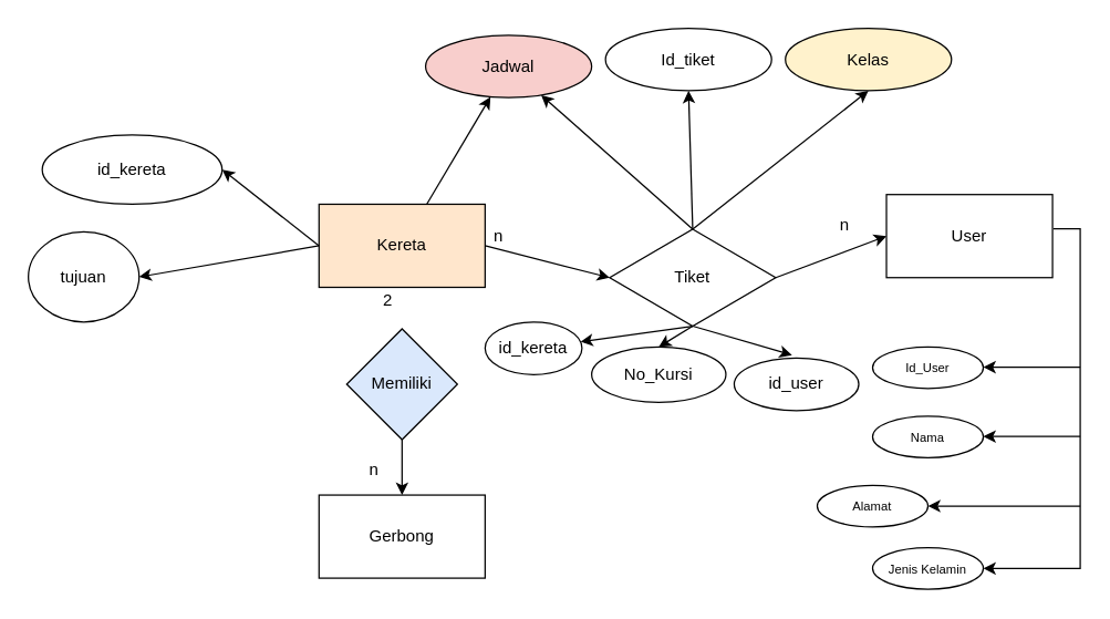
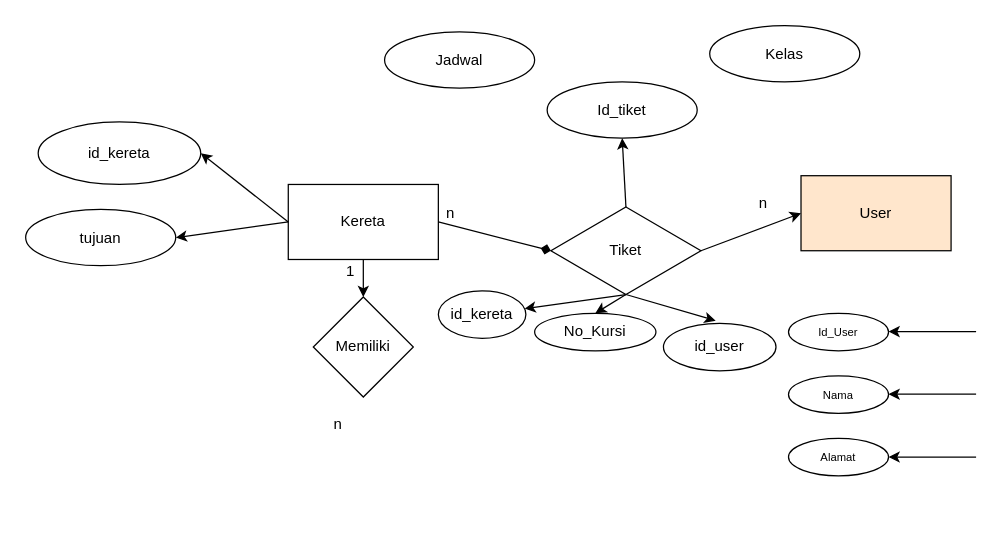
- <mxCell id="12" value="Id_tiket" style="ellipse;whiteSpace=wrap;html=1;" vertex="1" parent="1"><mxGeometry x="437" y="20" width="120" height="45" as="geometry" /></mxCell>
+ <mxCell id="12" value="Id_tiket" style="ellipse;whiteSpace=wrap;html=1;" vertex="1" parent="1"><mxGeometry x="437" y="65" width="120" height="45" as="geometry" /></mxCell>
- <mxCell id="13" value="Kelas" style="ellipse;whiteSpace=wrap;html=1;fillColor=#fff2cc;" vertex="1" parent="1"><mxGeometry x="567" y="20" width="120" height="45" as="geometry" /></mxCell>
+ <mxCell id="13" value="Kelas" style="ellipse;whiteSpace=wrap;html=1;" vertex="1" parent="1"><mxGeometry x="567" y="20" width="120" height="45" as="geometry" /></mxCell>
- <mxCell id="11" value="Jadwal" style="ellipse;whiteSpace=wrap;html=1;fillColor=#f8cecc;" vertex="1" parent="1"><mxGeometry x="307" y="25" width="120" height="45" as="geometry" /></mxCell>
+ <mxCell id="11" value="Jadwal" style="ellipse;whiteSpace=wrap;html=1;" vertex="1" parent="1"><mxGeometry x="307" y="25" width="120" height="45" as="geometry" /></mxCell>
- <mxCell id="10" value="" style="endArrow=classic;html=1;rounded=0;" edge="1" parent="1" source="2" target="11"><mxGeometry width="50" height="50" relative="1" as="geometry"><mxPoint x="180" y="277" as="sourcePoint" /><mxPoint x="230" y="227" as="targetPoint" /></mxGeometry></mxCell>
+ <mxCell id="10" value="" style="endArrow=classic;html=1;rounded=0;entryX=0.5;entryY=0;entryDx=0;entryDy=0;" edge="1" parent="1" source="2" target="7"><mxGeometry width="50" height="50" relative="1" as="geometry"><mxPoint x="180" y="277" as="sourcePoint" /><mxPoint x="230" y="227" as="targetPoint" /></mxGeometry></mxCell>
- <mxCell id="16" value="" style="endArrow=classic;html=1;rounded=0;entryX=0.5;entryY=1;entryDx=0;entryDy=0;exitX=0.5;exitY=0;exitDx=0;exitDy=0;" edge="1" parent="1" source="38" target="13"><mxGeometry width="50" height="50" relative="1" as="geometry"><mxPoint x="497" y="160" as="sourcePoint" /><mxPoint x="407" y="242" as="targetPoint" /></mxGeometry></mxCell>
- <mxCell id="14" value="" style="endArrow=classic;html=1;rounded=0;exitX=0.5;exitY=0;exitDx=0;exitDy=0;" edge="1" parent="1" source="38" target="11"><mxGeometry width="50" height="50" relative="1" as="geometry"><mxPoint x="500" y="157" as="sourcePoint" /><mxPoint x="407" y="210" as="targetPoint" /></mxGeometry></mxCell>
- <mxCell id="20" value="User" style="rounded=0;whiteSpace=wrap;html=1;" vertex="1" parent="1"><mxGeometry x="640" y="140" width="120" height="60" as="geometry" /></mxCell>
+ <mxCell id="20" value="User" style="rounded=0;whiteSpace=wrap;html=1;fillColor=#ffe6cc;" vertex="1" parent="1"><mxGeometry x="640" y="140" width="120" height="60" as="geometry" /></mxCell>
- <mxCell id="2" value="Kereta" style="rounded=0;whiteSpace=wrap;html=1;fillColor=#ffe6cc;" vertex="1" parent="1"><mxGeometry x="230" y="147" width="120" height="60" as="geometry" /></mxCell>
+ <mxCell id="2" value="Kereta" style="rounded=0;whiteSpace=wrap;html=1;" vertex="1" parent="1"><mxGeometry x="230" y="147" width="120" height="60" as="geometry" /></mxCell>
- <mxCell id="17" value="" style="endArrow=classic;html=1;rounded=0;exitX=1;exitY=0.5;exitDx=0;exitDy=0;entryX=0;entryY=0.5;entryDx=0;entryDy=0;" edge="1" parent="1" source="2" target="38"><mxGeometry width="50" height="50" relative="1" as="geometry"><mxPoint x="357" y="180" as="sourcePoint" /><mxPoint x="437" y="177" as="targetPoint" /></mxGeometry></mxCell>
+ <mxCell id="17" value="" style="endArrow=diamond;html=1;rounded=0;exitX=1;exitY=0.5;exitDx=0;exitDy=0;entryX=0;entryY=0.5;entryDx=0;entryDy=0;" edge="1" parent="1" source="2" target="38"><mxGeometry width="50" height="50" relative="1" as="geometry"><mxPoint x="357" y="180" as="sourcePoint" /><mxPoint x="437" y="177" as="targetPoint" /></mxGeometry></mxCell>
- <mxCell id="4" value="tujuan" style="ellipse;whiteSpace=wrap;html=1;" vertex="1" parent="1"><mxGeometry x="20" y="167" width="80" height="65" as="geometry" /></mxCell>
+ <mxCell id="4" value="tujuan" style="ellipse;whiteSpace=wrap;html=1;" vertex="1" parent="1"><mxGeometry x="20" y="167" width="120" height="45" as="geometry" /></mxCell>
- <mxCell id="35" value="2" style="text;html=1;strokeColor=none;fillColor=none;align=center;verticalAlign=middle;whiteSpace=wrap;rounded=0;" vertex="1" parent="1"><mxGeometry x="250" y="202" width="60" height="30" as="geometry" /></mxCell>
+ <mxCell id="35" value="1" style="text;html=1;strokeColor=none;fillColor=none;align=center;verticalAlign=middle;whiteSpace=wrap;rounded=0;" vertex="1" parent="1"><mxGeometry x="250" y="202" width="60" height="30" as="geometry" /></mxCell>
- <mxCell id="29" value="No_Kursi" style="ellipse;whiteSpace=wrap;html=1;" vertex="1" parent="1"><mxGeometry x="427" y="250" width="97" height="40" as="geometry" /></mxCell>
+ <mxCell id="29" value="No_Kursi" style="ellipse;whiteSpace=wrap;html=1;" vertex="1" parent="1"><mxGeometry x="427" y="250" width="97" height="30" as="geometry" /></mxCell>
- <mxCell id="7" value="Memiliki" style="rhombus;whiteSpace=wrap;html=1;fillColor=#dae8fc;" vertex="1" parent="1"><mxGeometry x="250" y="237" width="80" height="80" as="geometry" /></mxCell>
+ <mxCell id="7" value="Memiliki" style="rhombus;whiteSpace=wrap;html=1;" vertex="1" parent="1"><mxGeometry x="250" y="237" width="80" height="80" as="geometry" /></mxCell>
- <mxCell id="19" value="" style="edgeStyle=orthogonalEdgeStyle;rounded=0;orthogonalLoop=1;jettySize=auto;html=1;exitX=1.005;exitY=0.411;exitDx=0;exitDy=0;exitPerimeter=0;" edge="1" parent="1" source="20" target="21"><mxGeometry relative="1" as="geometry"><Array as="points"><mxPoint x="780" y="165" /><mxPoint x="780" y="410" /><mxPoint x="690" y="410" /></Array></mxGeometry></mxCell>
- <mxCell id="9" value="" style="endArrow=classic;html=1;rounded=0;exitX=0.5;exitY=1;exitDx=0;exitDy=0;entryX=0.5;entryY=0;entryDx=0;entryDy=0;" edge="1" parent="1" source="7" target="8"><mxGeometry width="50" height="50" relative="1" as="geometry"><mxPoint x="180" y="397" as="sourcePoint" /><mxPoint x="230" y="347" as="targetPoint" /></mxGeometry></mxCell>
- <mxCell id="22" value="&lt;font style=&quot;font-size: 9px;&quot;&gt;Alamat&lt;/font&gt;" style="ellipse;whiteSpace=wrap;html=1;rounded=0;" vertex="1" parent="1"><mxGeometry x="590" y="350" width="80" height="30" as="geometry" /></mxCell>
+ <mxCell id="22" value="&lt;font style=&quot;font-size: 9px;&quot;&gt;Alamat&lt;/font&gt;" style="ellipse;whiteSpace=wrap;html=1;rounded=0;" vertex="1" parent="1"><mxGeometry x="630" y="350" width="80" height="30" as="geometry" /></mxCell>
- <mxCell id="8" value="Gerbong" style="rounded=0;whiteSpace=wrap;html=1;" vertex="1" parent="1"><mxGeometry x="230" y="357" width="120" height="60" as="geometry" /></mxCell>
- <mxCell id="21" value="&lt;font style=&quot;font-size: 9px;&quot;&gt;Jenis Kelamin&lt;/font&gt;" style="ellipse;whiteSpace=wrap;html=1;rounded=0;" vertex="1" parent="1"><mxGeometry x="630" y="395" width="80" height="30" as="geometry" /></mxCell>
